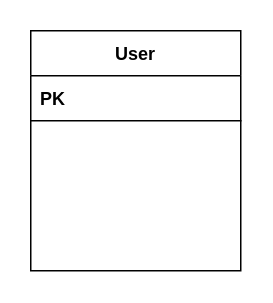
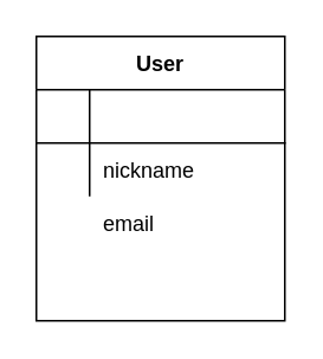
- <mxCell id="4" value="PK" style="shape=partialRectangle;connectable=0;fillColor=none;top=0;left=0;bottom=0;right=0;fontStyle=1;overflow=hidden;" vertex="1" parent="3"><mxGeometry width="30" height="30" as="geometry" /></mxCell>
+ <mxCell id="7" value="nickname" style="shape=partialRectangle;connectable=0;fillColor=none;top=0;left=0;bottom=0;right=0;align=left;spacingLeft=6;overflow=hidden;" vertex="1" parent="5"><mxGeometry x="30" width="110" height="30" as="geometry" /></mxCell>
+ <mxCell id="10" value="email" style="shape=partialRectangle;connectable=0;fillColor=none;top=0;left=0;bottom=0;right=0;align=left;spacingLeft=6;overflow=hidden;" vertex="1" parent="8"><mxGeometry x="30" width="110" height="30" as="geometry" /></mxCell>
